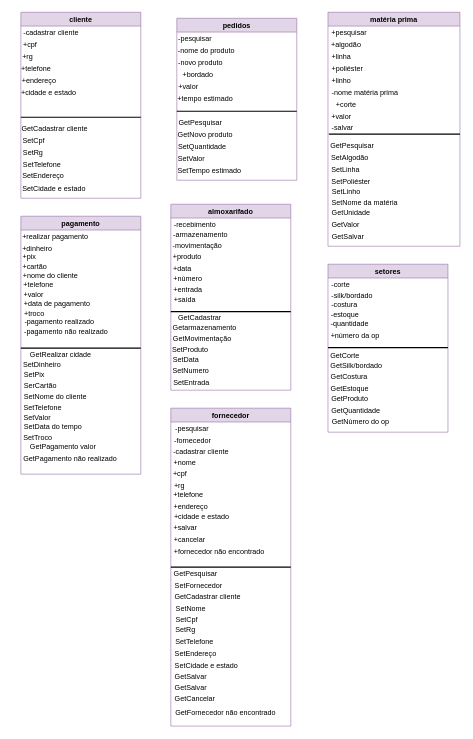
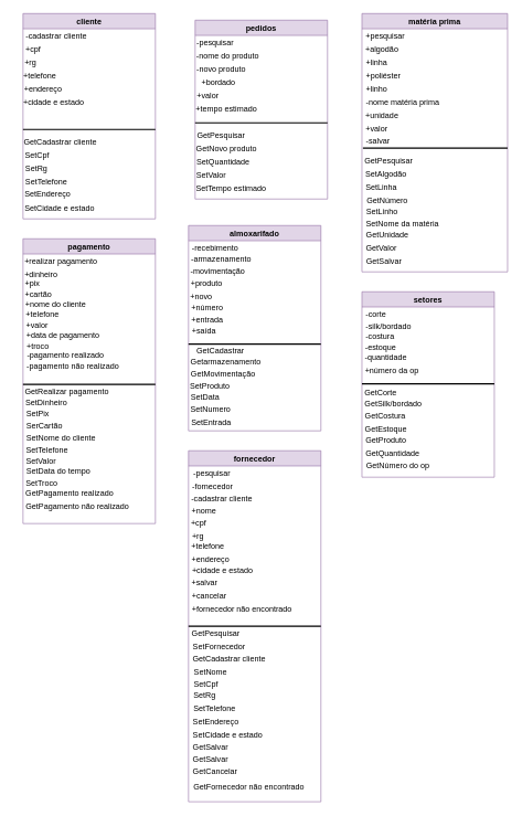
- <mxCell id="36" value="+corte" style="text;html=1;align=center;verticalAlign=middle;resizable=0;points=[];autosize=1;strokeColor=none;fillColor=none;" parent="29" vertex="1"><mxGeometry x="-5" y="140" width="70" height="30" as="geometry" /></mxCell>
+ <mxCell id="36" value="+unidade" style="text;html=1;align=center;verticalAlign=middle;resizable=0;points=[];autosize=1;strokeColor=none;fillColor=none;" parent="29" vertex="1"><mxGeometry x="-5" y="140" width="70" height="30" as="geometry" /></mxCell>
- <mxCell id="43" value="SetPoliéster" style="text;html=1;align=center;verticalAlign=middle;resizable=0;points=[];autosize=1;strokeColor=none;fillColor=none;" parent="29" vertex="1"><mxGeometry x="-7" y="267" width="90" height="30" as="geometry" /></mxCell>
+ <mxCell id="43" value="GetNúmero" style="text;html=1;align=center;verticalAlign=middle;resizable=0;points=[];autosize=1;strokeColor=none;fillColor=none;" parent="29" vertex="1"><mxGeometry x="-7" y="267" width="90" height="30" as="geometry" /></mxCell>
- <mxCell id="78" value="+data" style="text;html=1;align=center;verticalAlign=middle;resizable=0;points=[];autosize=1;strokeColor=none;fillColor=none;" parent="73" vertex="1"><mxGeometry x="-6" y="92" width="50" height="30" as="geometry" /></mxCell>
+ <mxCell id="78" value="+novo" style="text;html=1;align=center;verticalAlign=middle;resizable=0;points=[];autosize=1;strokeColor=none;fillColor=none;" parent="73" vertex="1"><mxGeometry x="-6" y="92" width="50" height="30" as="geometry" /></mxCell>
- <mxCell id="62" value="GetRealizar cidade" style="text;html=1;align=center;verticalAlign=middle;resizable=0;points=[];autosize=1;strokeColor=none;fillColor=none;" parent="49" vertex="1"><mxGeometry x="-9" y="216" width="150" height="30" as="geometry" /></mxCell>
+ <mxCell id="62" value="GetRealizar pagamento" style="text;html=1;align=center;verticalAlign=middle;resizable=0;points=[];autosize=1;strokeColor=none;fillColor=none;" parent="49" vertex="1"><mxGeometry x="-9" y="216" width="150" height="30" as="geometry" /></mxCell>
- <mxCell id="71" value="GetPagamento valor" style="text;html=1;align=center;verticalAlign=middle;resizable=0;points=[];autosize=1;strokeColor=none;fillColor=none;" parent="49" vertex="1"><mxGeometry x="-10" y="370" width="160" height="30" as="geometry" /></mxCell>
+ <mxCell id="71" value="GetPagamento realizado" style="text;html=1;align=center;verticalAlign=middle;resizable=0;points=[];autosize=1;strokeColor=none;fillColor=none;" parent="49" vertex="1"><mxGeometry x="-10" y="370" width="160" height="30" as="geometry" /></mxCell>
